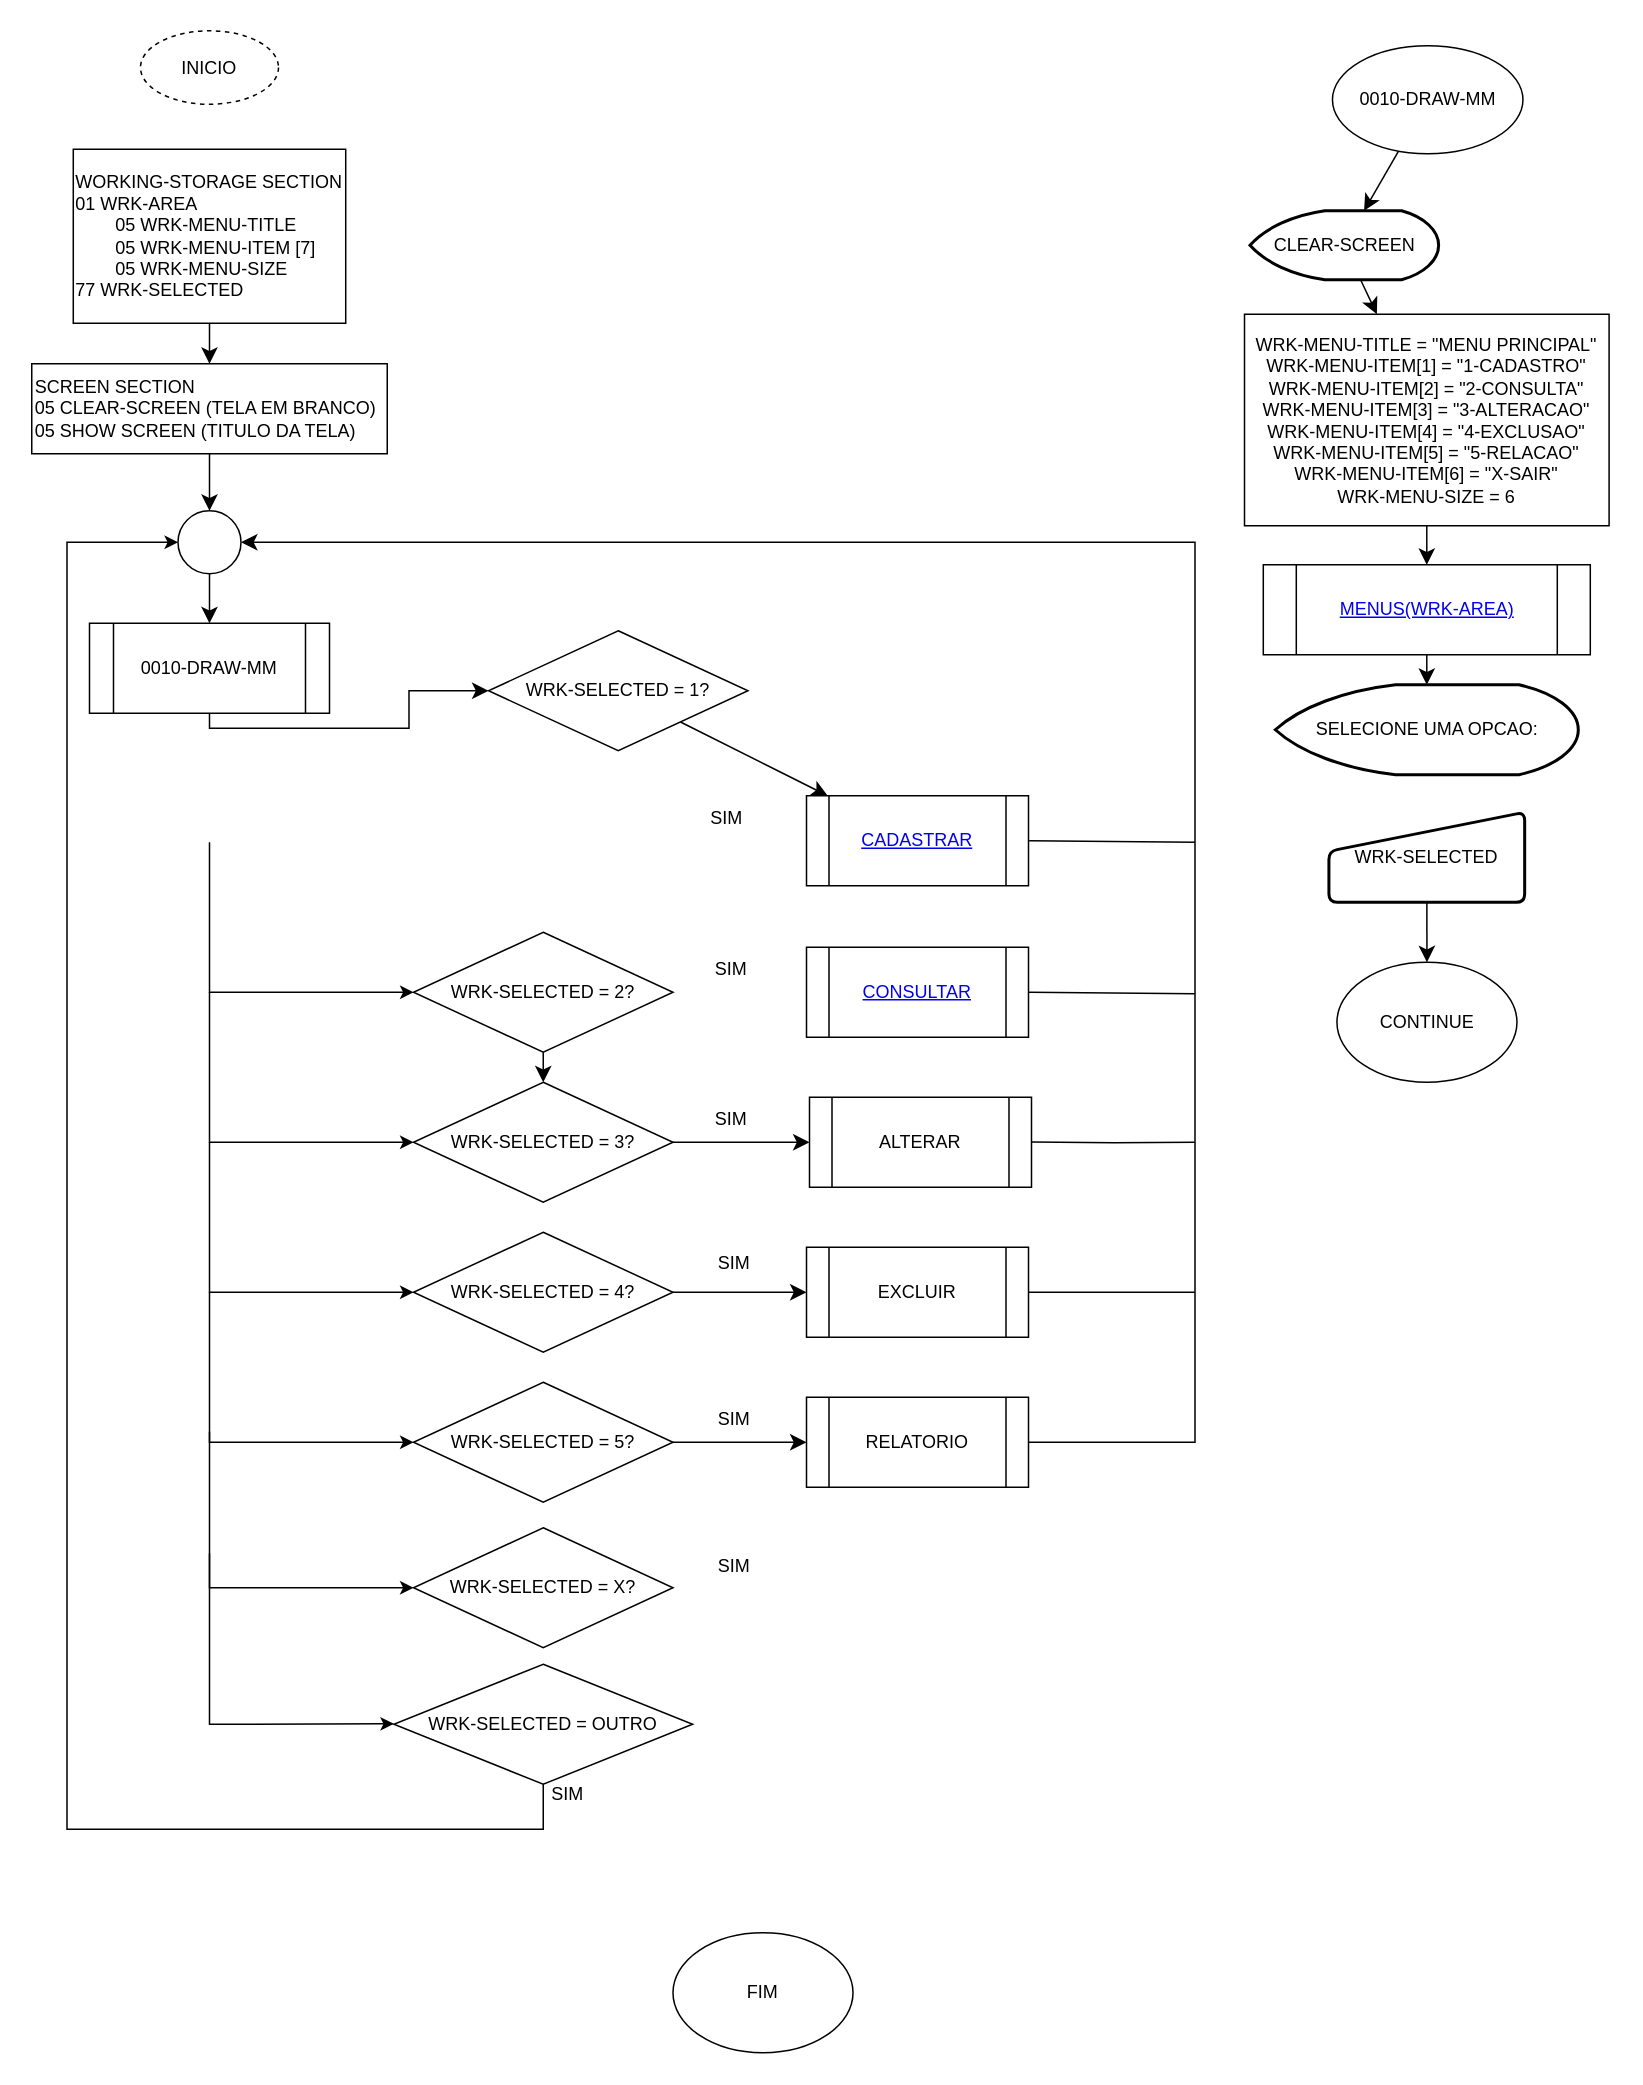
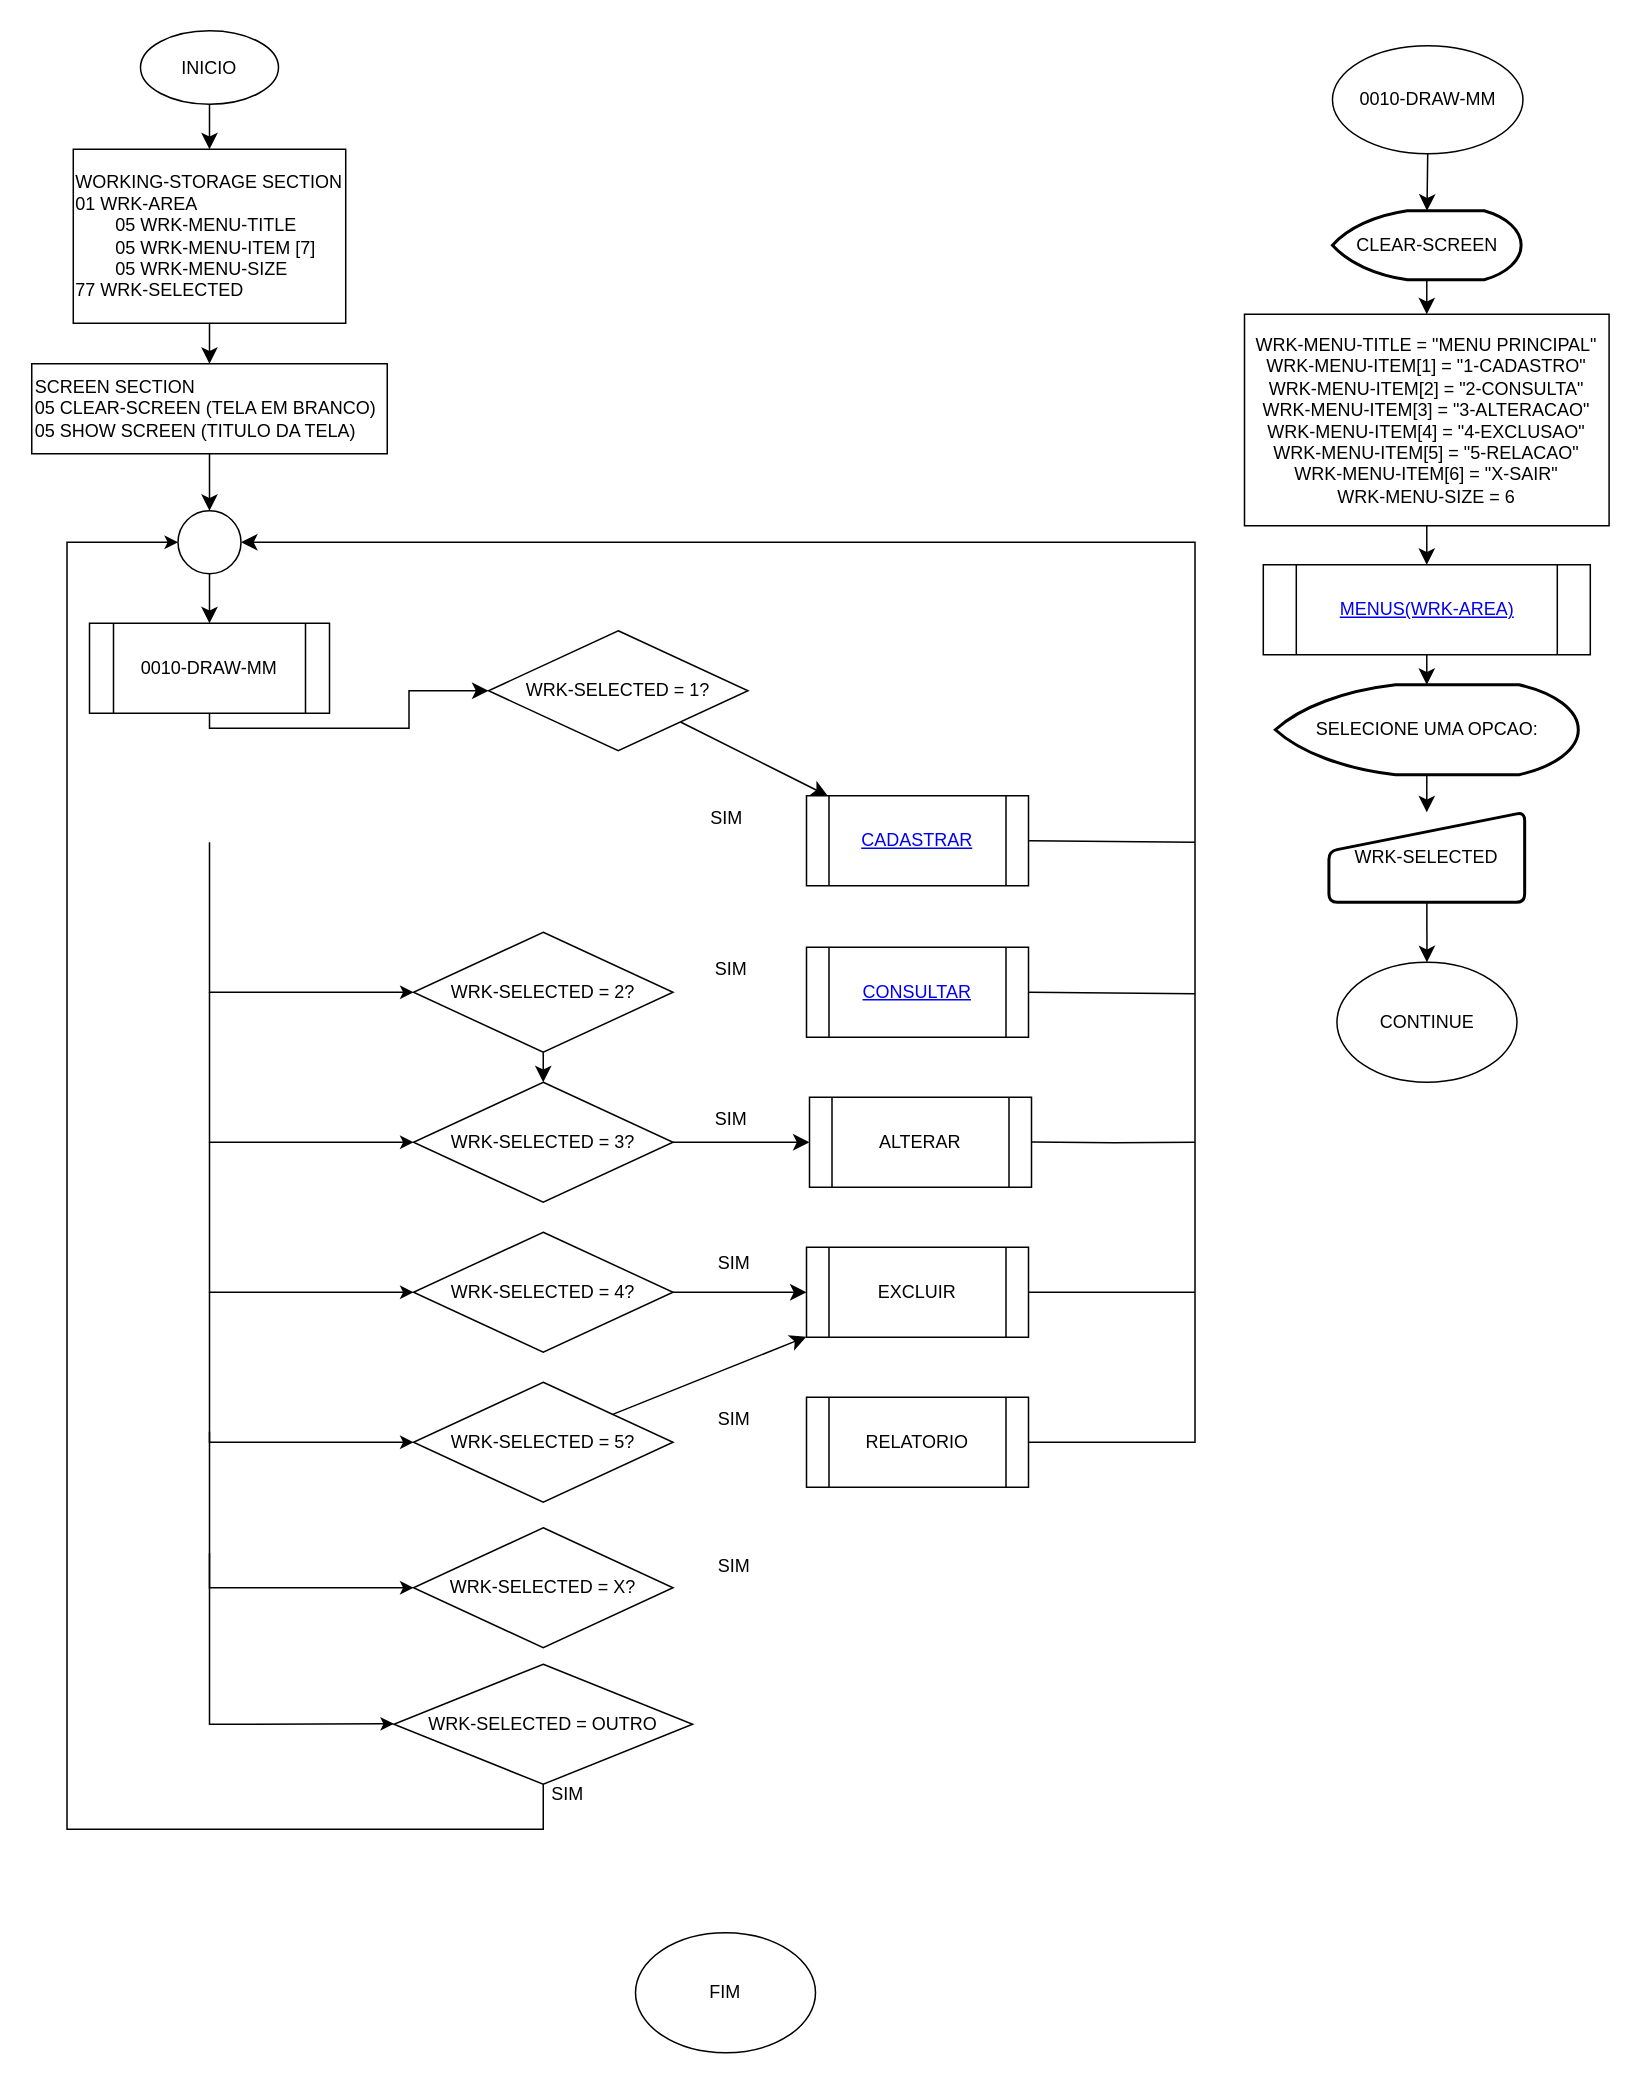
- <mxCell id="3" value="INICIO" style="ellipse;whiteSpace=wrap;html=1;dashed=1;" parent="1" vertex="1"><mxGeometry x="93" y="20" width="92" height="49" as="geometry" /></mxCell>
+ <mxCell id="3" value="INICIO" style="ellipse;whiteSpace=wrap;html=1;" parent="1" vertex="1"><mxGeometry x="93" y="20" width="92" height="49" as="geometry" /></mxCell>
+ <mxCell id="2" value="" style="edgeStyle=none;curved=1;rounded=0;orthogonalLoop=1;jettySize=auto;html=1;fontSize=12;startSize=8;endSize=8;" parent="1" source="3" target="5" edge="1"><mxGeometry relative="1" as="geometry" /></mxCell>
- <mxCell id="43" value="CLEAR-SCREEN" style="strokeWidth=2;html=1;shape=mxgraph.flowchart.display;whiteSpace=wrap;" parent="1" vertex="1"><mxGeometry x="832.64" y="140" width="125.78" height="46" as="geometry" /></mxCell>
+ <mxCell id="43" value="CLEAR-SCREEN" style="strokeWidth=2;html=1;shape=mxgraph.flowchart.display;whiteSpace=wrap;" parent="1" vertex="1"><mxGeometry x="887.64" y="140" width="125.78" height="46" as="geometry" /></mxCell>
+ <mxCell id="47" value="" style="edgeStyle=none;curved=1;rounded=0;orthogonalLoop=1;jettySize=auto;html=1;fontSize=12;startSize=8;endSize=8;" parent="1" source="48" target="51" edge="1"><mxGeometry relative="1" as="geometry" /></mxCell>
- <mxCell id="17" value="" style="edgeStyle=none;curved=1;rounded=0;orthogonalLoop=1;jettySize=auto;html=1;fontSize=12;startSize=8;endSize=8;" parent="1" source="18" target="26" edge="1"><mxGeometry relative="1" as="geometry" /></mxCell>
+ <mxCell id="17" value="" style="edgeStyle=none;curved=1;rounded=0;orthogonalLoop=1;jettySize=auto;html=1;fontSize=12;startSize=8;endSize=8;" parent="1" source="18" target="25" edge="1"><mxGeometry relative="1" as="geometry" /></mxCell>
- <mxCell id="28" value="FIM" style="ellipse;whiteSpace=wrap;html=1;" parent="1" vertex="1"><mxGeometry x="448" y="1288" width="120" height="80" as="geometry" /></mxCell>
+ <mxCell id="28" value="FIM" style="ellipse;whiteSpace=wrap;html=1;" parent="1" vertex="1"><mxGeometry x="423" y="1288" width="120" height="80" as="geometry" /></mxCell>
